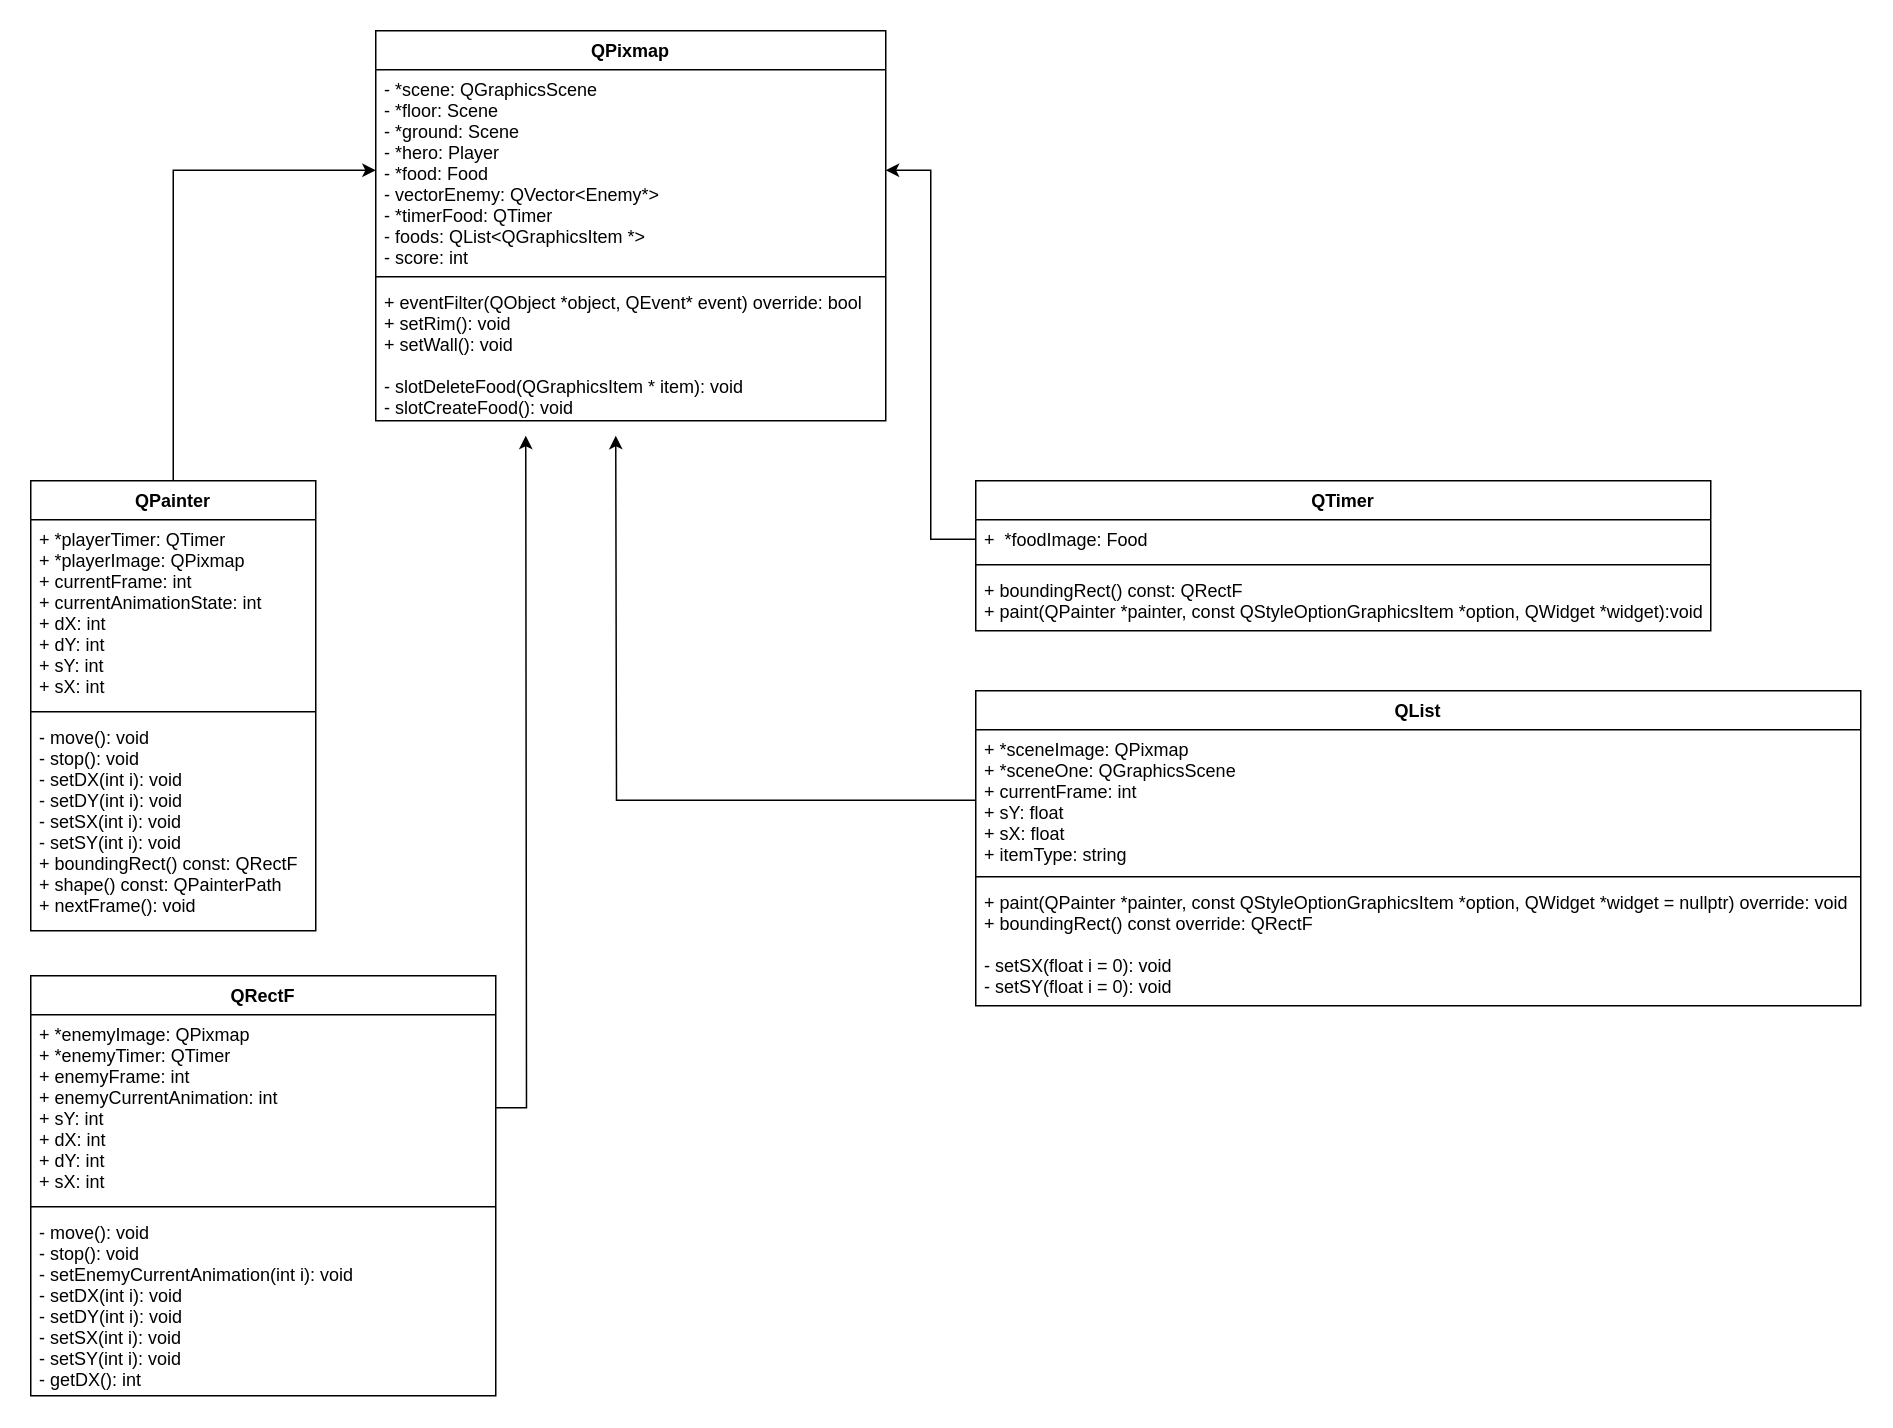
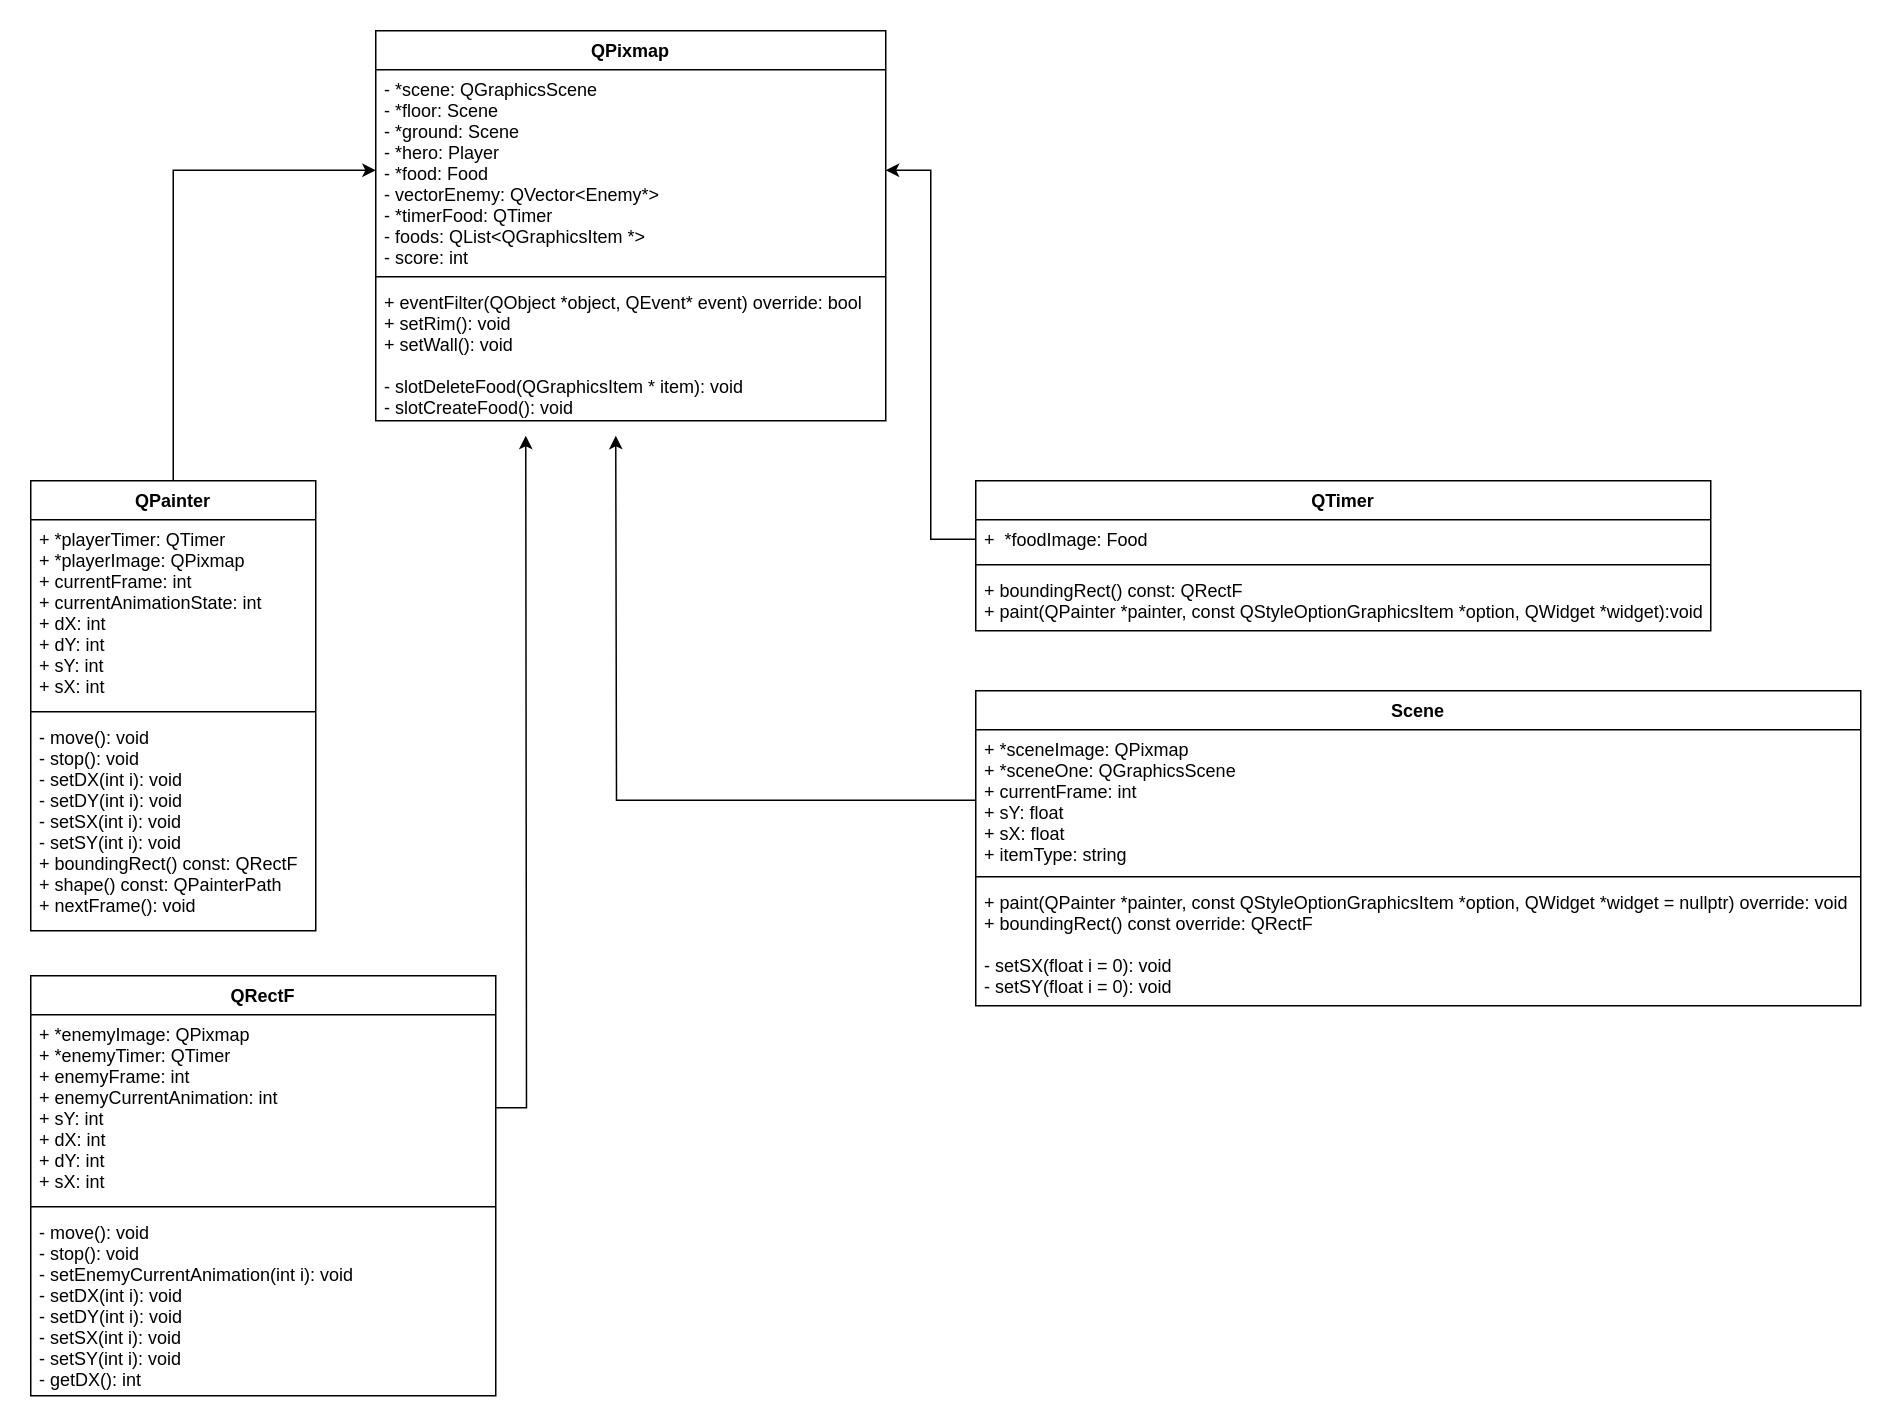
- <mxCell id="6" value="QList" style="swimlane;fontStyle=1;align=center;verticalAlign=top;childLayout=stackLayout;horizontal=1;startSize=26;horizontalStack=0;resizeParent=1;resizeParentMax=0;resizeLast=0;collapsible=1;marginBottom=0;" vertex="1" parent="1"><mxGeometry x="650" y="460" width="590" height="210" as="geometry" /></mxCell>
+ <mxCell id="6" value="Scene" style="swimlane;fontStyle=1;align=center;verticalAlign=top;childLayout=stackLayout;horizontal=1;startSize=26;horizontalStack=0;resizeParent=1;resizeParentMax=0;resizeLast=0;collapsible=1;marginBottom=0;" vertex="1" parent="1"><mxGeometry x="650" y="460" width="590" height="210" as="geometry" /></mxCell>
